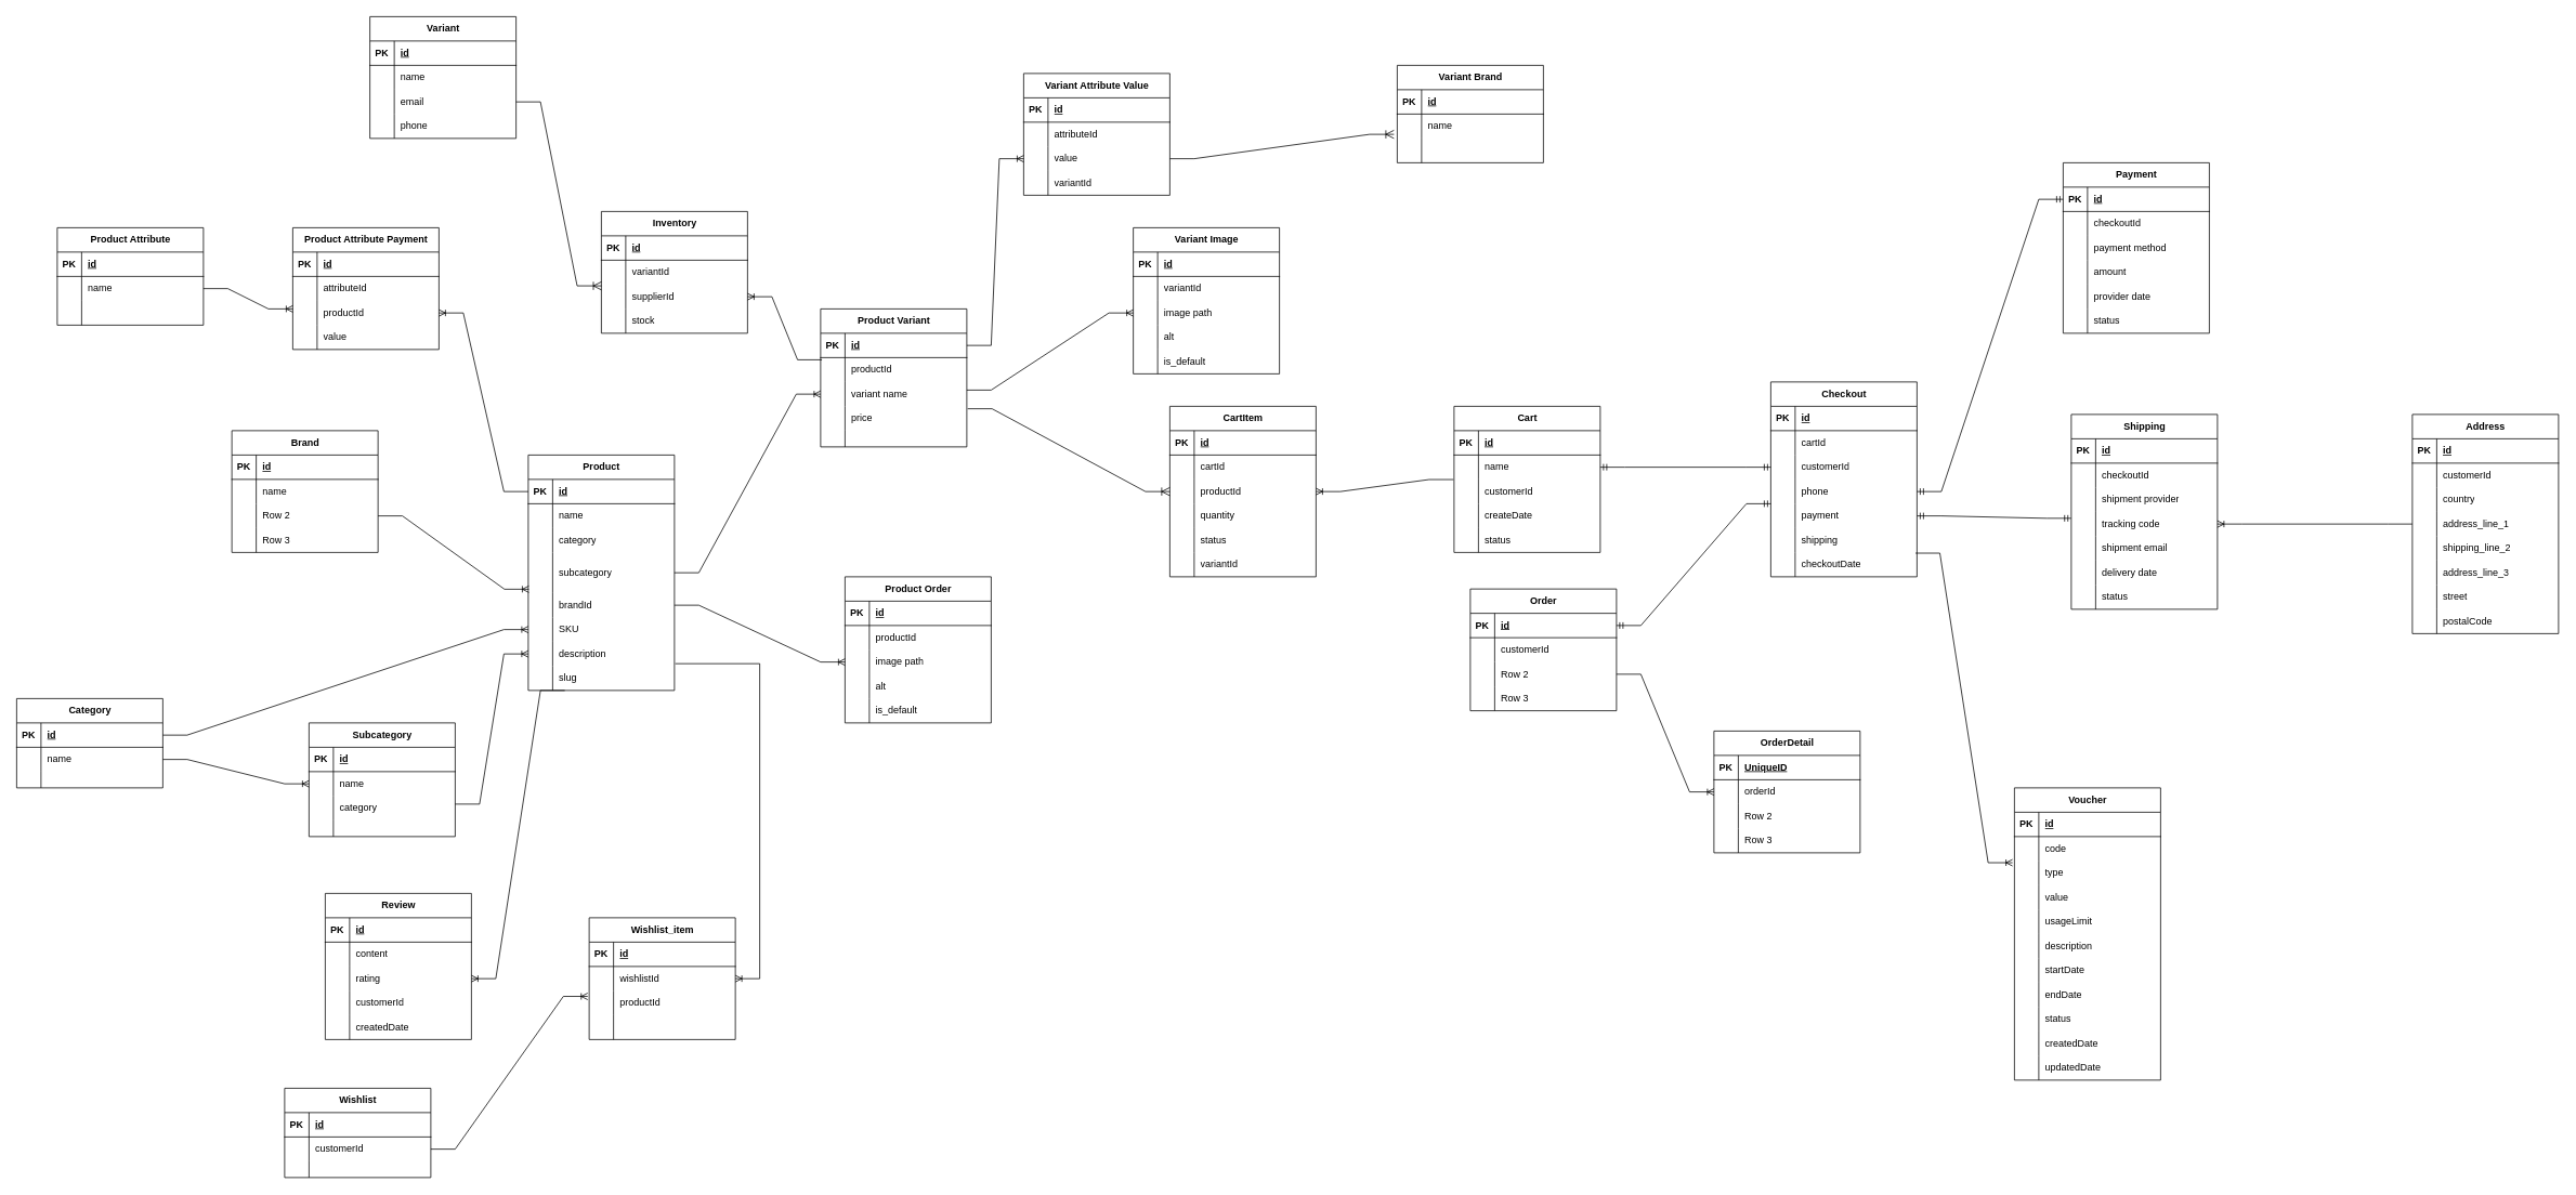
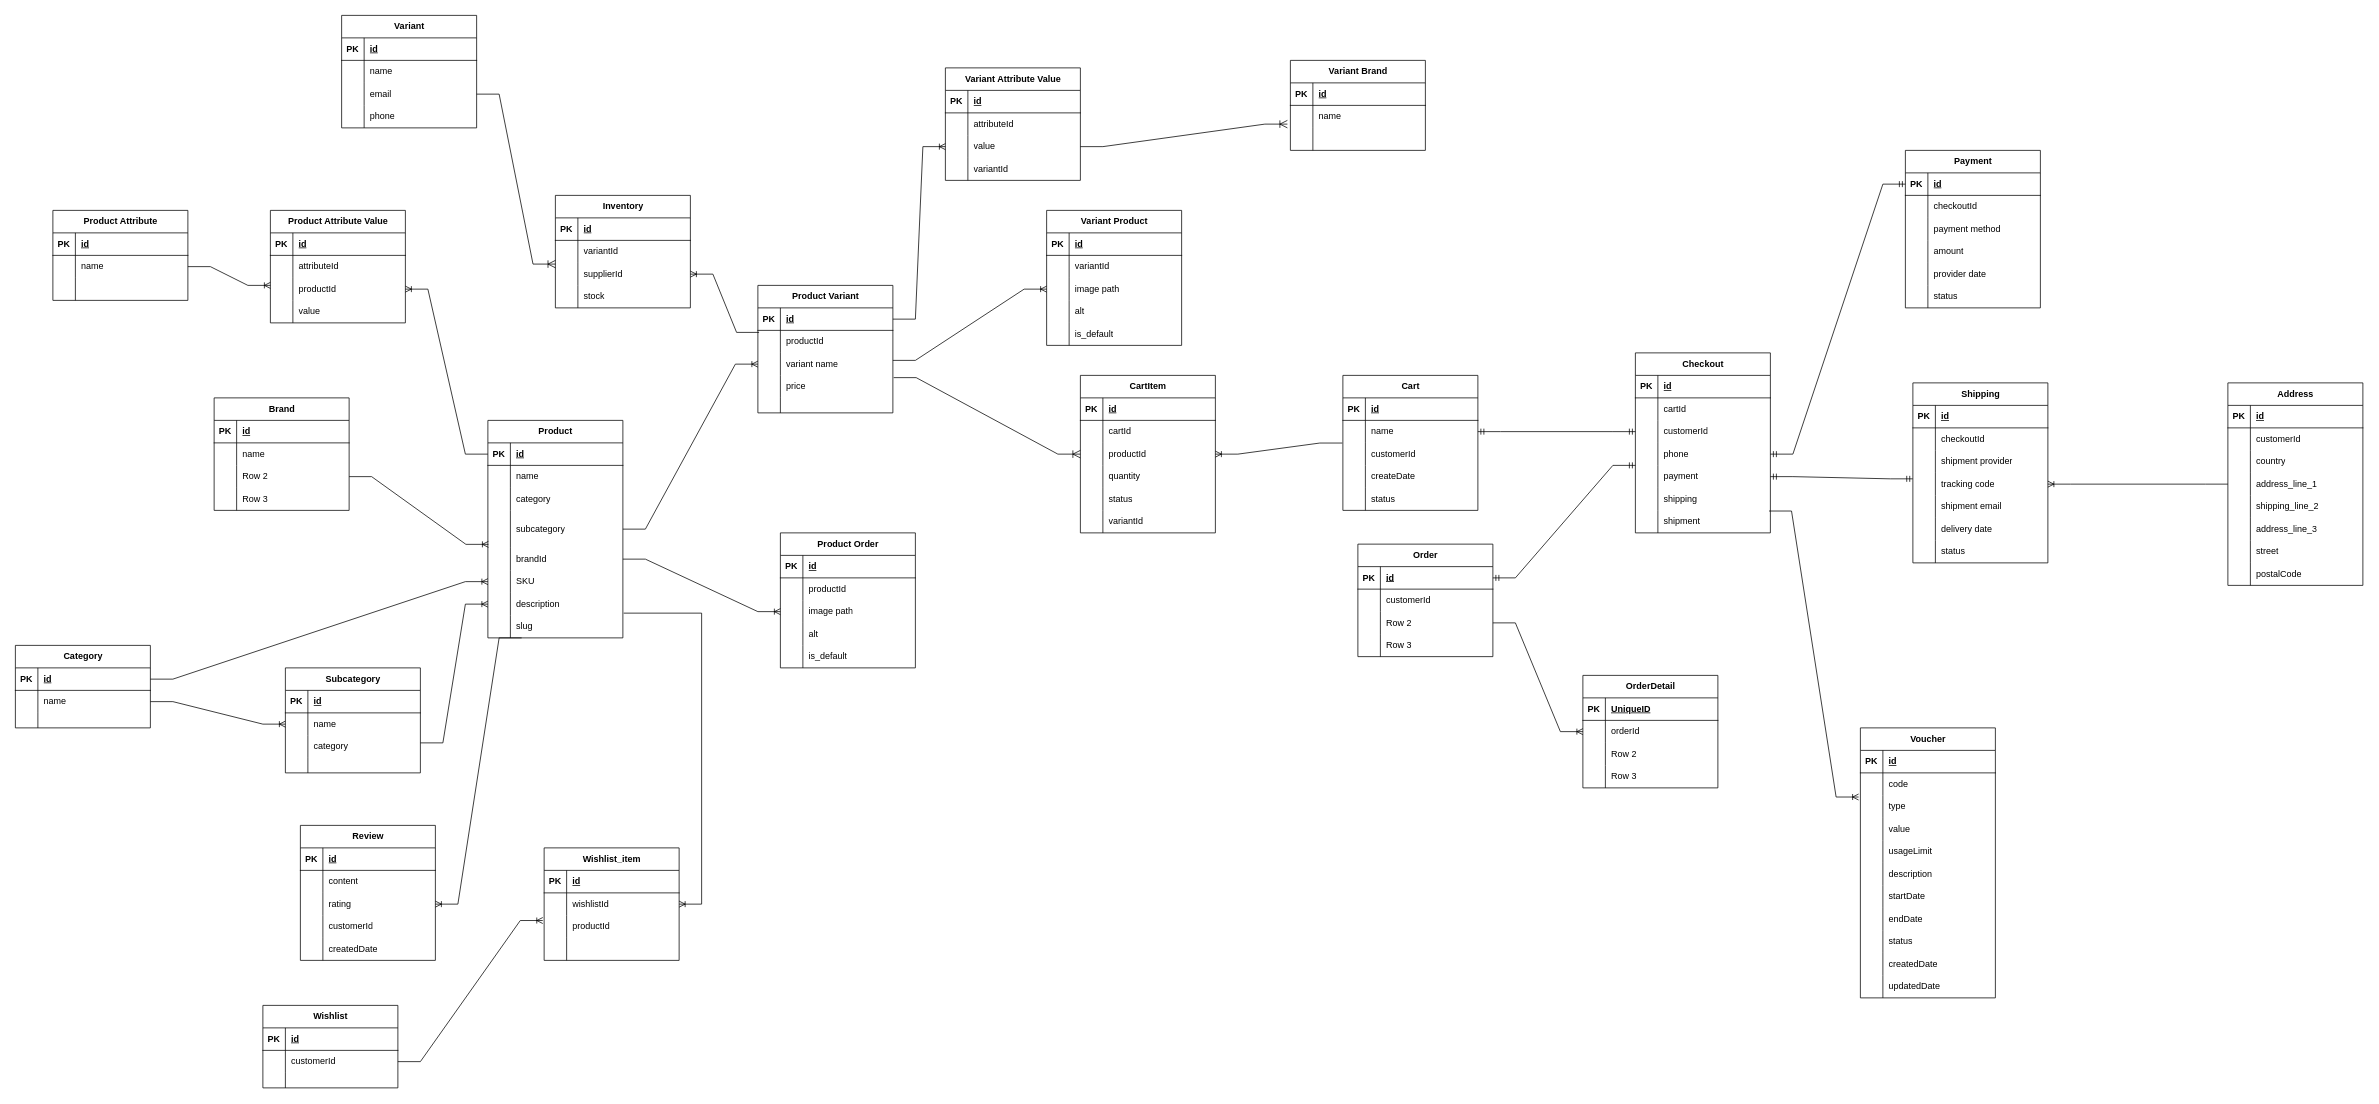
- <mxCell id="306" value="Product Attribute Payment" style="shape=table;startSize=30;container=1;collapsible=1;childLayout=tableLayout;fixedRows=1;rowLines=0;fontStyle=1;align=center;resizeLast=1;html=1;" parent="1" vertex="1"><mxGeometry x="360" y="280" width="180" height="150" as="geometry" /></mxCell>
+ <mxCell id="306" value="Product Attribute Value" style="shape=table;startSize=30;container=1;collapsible=1;childLayout=tableLayout;fixedRows=1;rowLines=0;fontStyle=1;align=center;resizeLast=1;html=1;" parent="1" vertex="1"><mxGeometry x="360" y="280" width="180" height="150" as="geometry" /></mxCell>
- <mxCell id="411" value="Variant Image" style="shape=table;startSize=30;container=1;collapsible=1;childLayout=tableLayout;fixedRows=1;rowLines=0;fontStyle=1;align=center;resizeLast=1;html=1;" vertex="1" parent="1"><mxGeometry x="1395" y="280" width="180" height="180" as="geometry" /></mxCell>
+ <mxCell id="411" value="Variant Product" style="shape=table;startSize=30;container=1;collapsible=1;childLayout=tableLayout;fixedRows=1;rowLines=0;fontStyle=1;align=center;resizeLast=1;html=1;" vertex="1" parent="1"><mxGeometry x="1395" y="280" width="180" height="180" as="geometry" /></mxCell>
- <mxCell id="106" value="checkoutDate" style="shape=partialRectangle;connectable=0;fillColor=none;top=0;left=0;bottom=0;right=0;align=left;spacingLeft=6;overflow=hidden;whiteSpace=wrap;html=1;" vertex="1" parent="104"><mxGeometry x="30" width="150" height="30" as="geometry"><mxRectangle width="150" height="30" as="alternateBounds" /></mxGeometry></mxCell>
+ <mxCell id="106" value="shipment" style="shape=partialRectangle;connectable=0;fillColor=none;top=0;left=0;bottom=0;right=0;align=left;spacingLeft=6;overflow=hidden;whiteSpace=wrap;html=1;" vertex="1" parent="104"><mxGeometry x="30" width="150" height="30" as="geometry"><mxRectangle width="150" height="30" as="alternateBounds" /></mxGeometry></mxCell>
